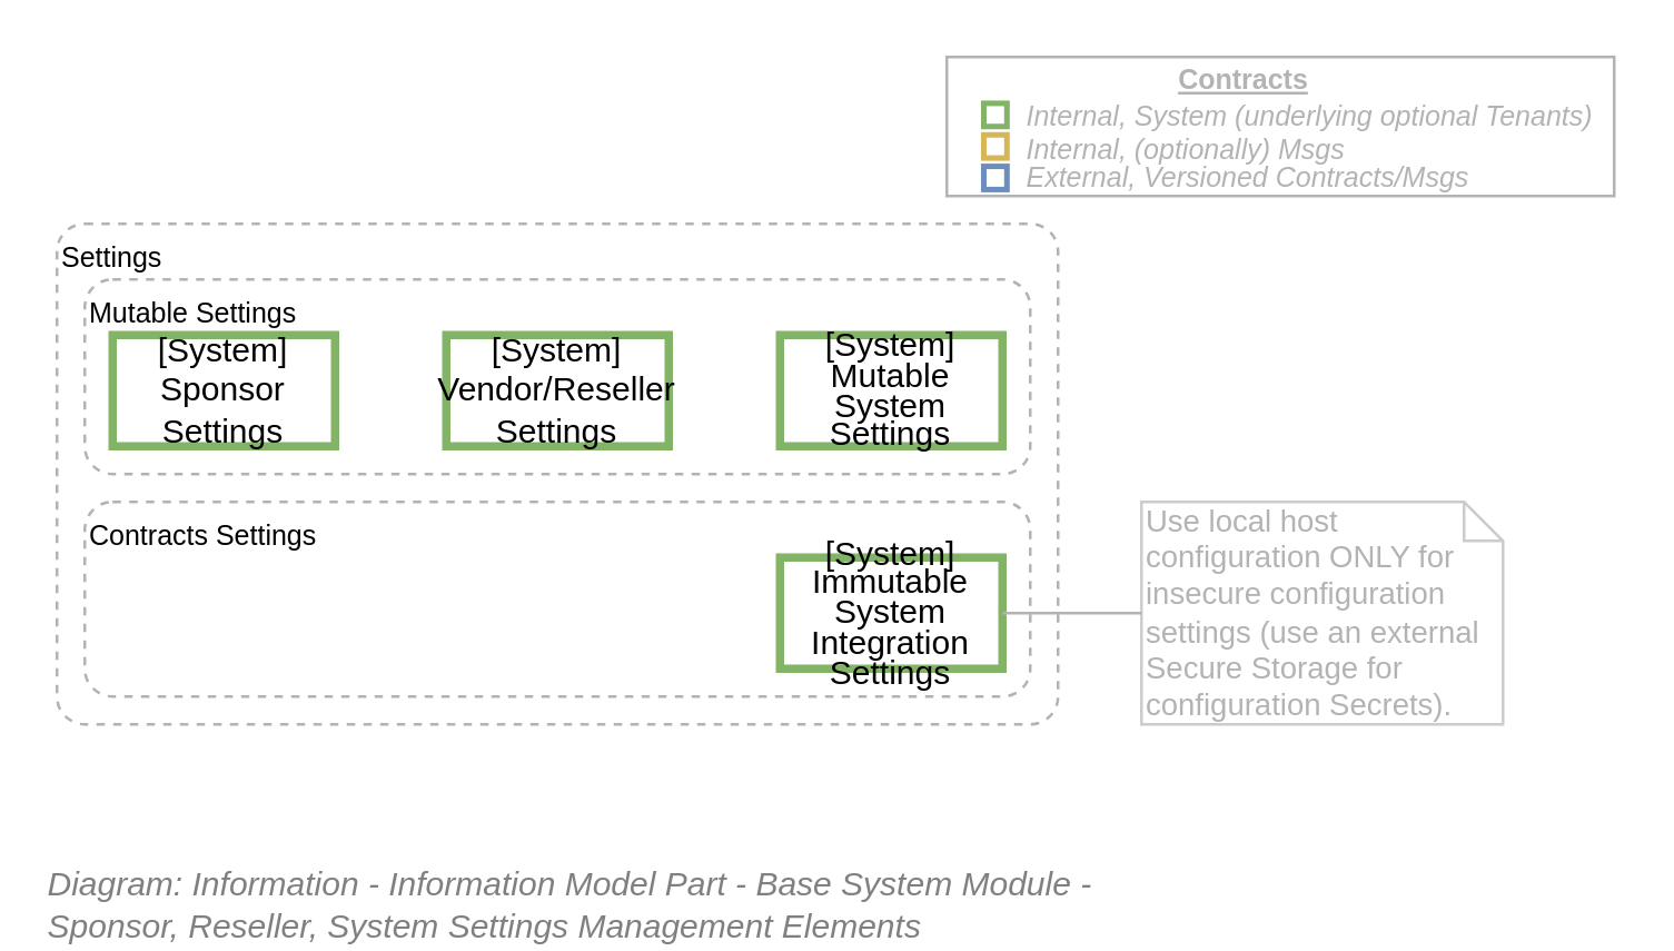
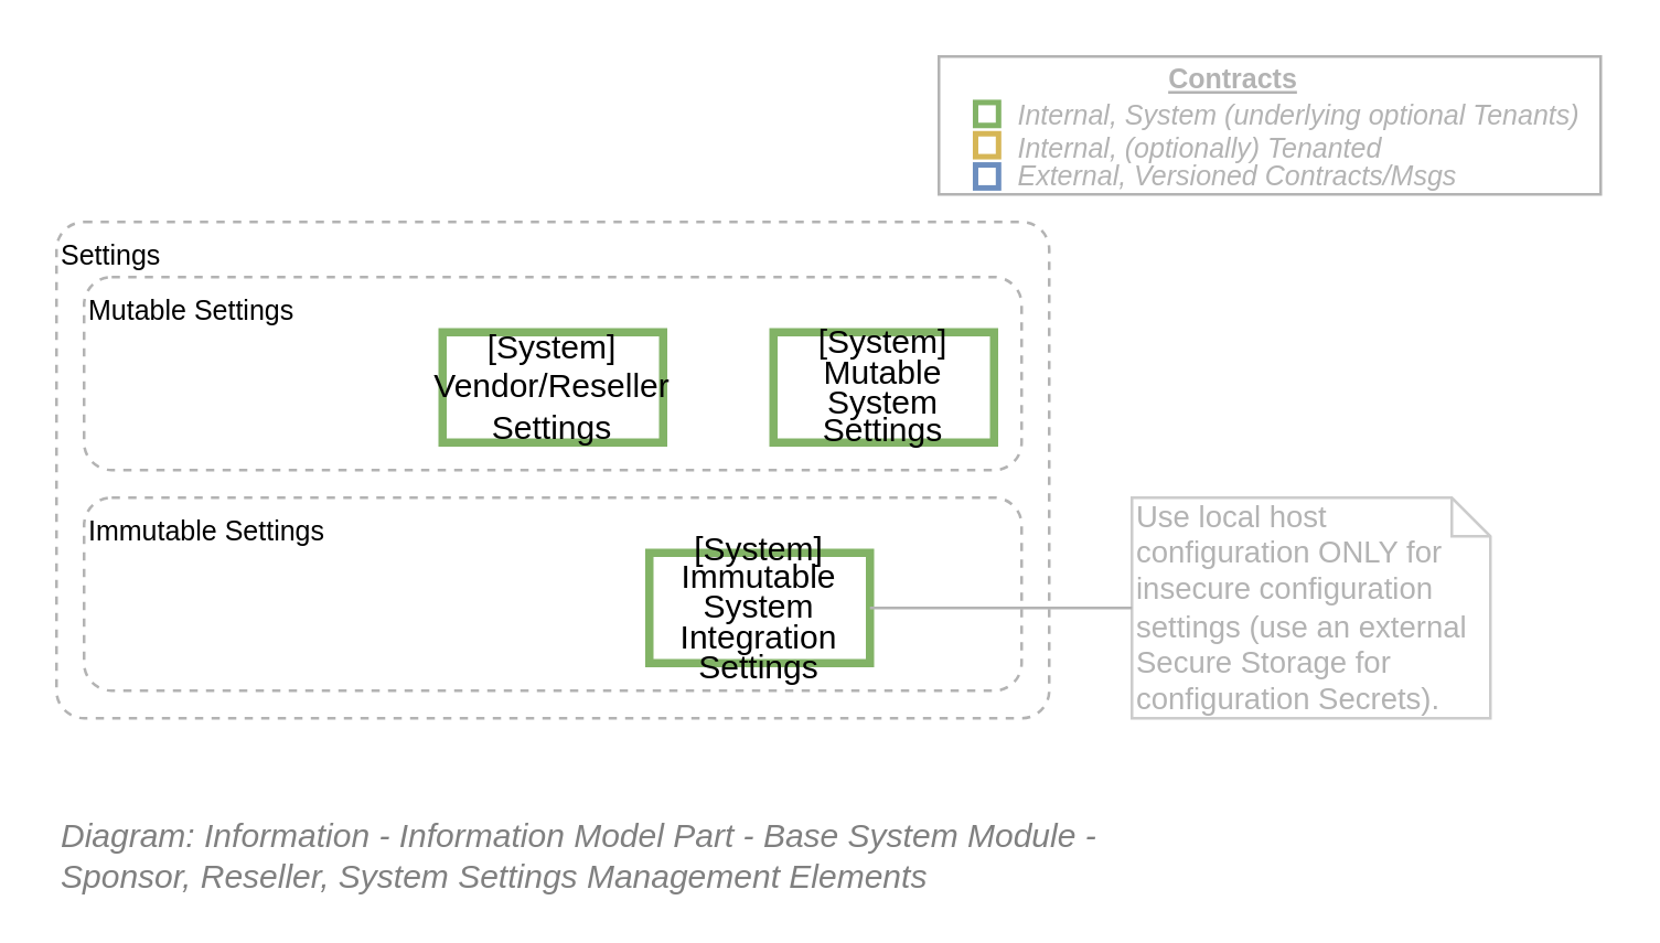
- <mxCell id="16" value="Internal, (optionally) Msgs" style="text;html=1;strokeColor=none;fillColor=none;align=left;verticalAlign=middle;whiteSpace=wrap;rounded=0;fontSize=10;fontStyle=2;fontColor=#B3B3B3;" vertex="1" parent="11"><mxGeometry x="26.59" y="30" width="213.41" height="6.33" as="geometry" /></mxCell>
+ <mxCell id="16" value="Internal, (optionally) Tenanted" style="text;html=1;strokeColor=none;fillColor=none;align=left;verticalAlign=middle;whiteSpace=wrap;rounded=0;fontSize=10;fontStyle=2;fontColor=#B3B3B3;" vertex="1" parent="11"><mxGeometry x="26.59" y="30" width="213.41" height="6.33" as="geometry" /></mxCell>
- <mxCell id="4" value="[System]&lt;br style=&quot;font-size: 12px;&quot;&gt;Sponsor&lt;br style=&quot;font-size: 12px;&quot;&gt;Settings" style="strokeWidth=3;whiteSpace=wrap;html=1;align=center;fontSize=12;fillColor=none;recursiveResize=0;strokeColor=#82b366;" vertex="1" parent="3"><mxGeometry x="10" y="20" width="80" height="40" as="geometry" /></mxCell>
- <mxCell id="7" value="Contracts Settings" style="rounded=1;whiteSpace=wrap;html=1;shadow=0;glass=0;comic=0;strokeColor=#B3B3B3;fillColor=none;fontSize=10;align=left;dashed=1;verticalAlign=top;container=1;recursiveResize=0;collapsible=0;absoluteArcSize=1;" vertex="1" parent="2"><mxGeometry x="10" y="100" width="340" height="70" as="geometry" /></mxCell>
+ <mxCell id="7" value="Immutable Settings" style="rounded=1;whiteSpace=wrap;html=1;shadow=0;glass=0;comic=0;strokeColor=#B3B3B3;fillColor=none;fontSize=10;align=left;dashed=1;verticalAlign=top;container=1;recursiveResize=0;collapsible=0;absoluteArcSize=1;" vertex="1" parent="2"><mxGeometry x="10" y="100" width="340" height="70" as="geometry" /></mxCell>
- <mxCell id="8" value="&lt;p style=&quot;line-height: 90%&quot;&gt;[System]&lt;br style=&quot;font-size: 12px&quot;&gt;Immutable System Integration&lt;br style=&quot;font-size: 12px&quot;&gt;Settings&lt;/p&gt;" style="strokeWidth=3;whiteSpace=wrap;html=1;align=center;fontSize=12;fillColor=none;recursiveResize=0;strokeColor=#82b366;" vertex="1" parent="7"><mxGeometry x="250" y="20" width="80" height="40" as="geometry" /></mxCell>
+ <mxCell id="8" value="&lt;p style=&quot;line-height: 90%&quot;&gt;[System]&lt;br style=&quot;font-size: 12px&quot;&gt;Immutable System Integration&lt;br style=&quot;font-size: 12px&quot;&gt;Settings&lt;/p&gt;" style="strokeWidth=3;whiteSpace=wrap;html=1;align=center;fontSize=12;fillColor=none;recursiveResize=0;strokeColor=#82b366;" vertex="1" parent="7"><mxGeometry x="205" y="20" width="80" height="40" as="geometry" /></mxCell>
- <mxCell id="20" value="&lt;font style=&quot;font-size: 12px&quot;&gt;Diagram: Information - Information Model Part - Base System Module - &lt;br&gt;Sponsor, Reseller, System Settings Management Elements&lt;/font&gt;" style="text;strokeColor=none;fillColor=none;html=1;fontSize=12;fontStyle=2;verticalAlign=middle;align=left;shadow=0;glass=0;comic=0;opacity=30;fontColor=#808080;" vertex="1" parent="19"><mxGeometry x="15" y="315" width="520" height="20" as="geometry" /></mxCell>
+ <mxCell id="20" value="&lt;font style=&quot;font-size: 12px&quot;&gt;Diagram: Information - Information Model Part - Base System Module - &lt;br&gt;Sponsor, Reseller, System Settings Management Elements&lt;/font&gt;" style="text;strokeColor=none;fillColor=none;html=1;fontSize=12;fontStyle=2;verticalAlign=middle;align=left;shadow=0;glass=0;comic=0;opacity=30;fontColor=#808080;" vertex="1" parent="19"><mxGeometry x="20" y="300" width="520" height="20" as="geometry" /></mxCell>
